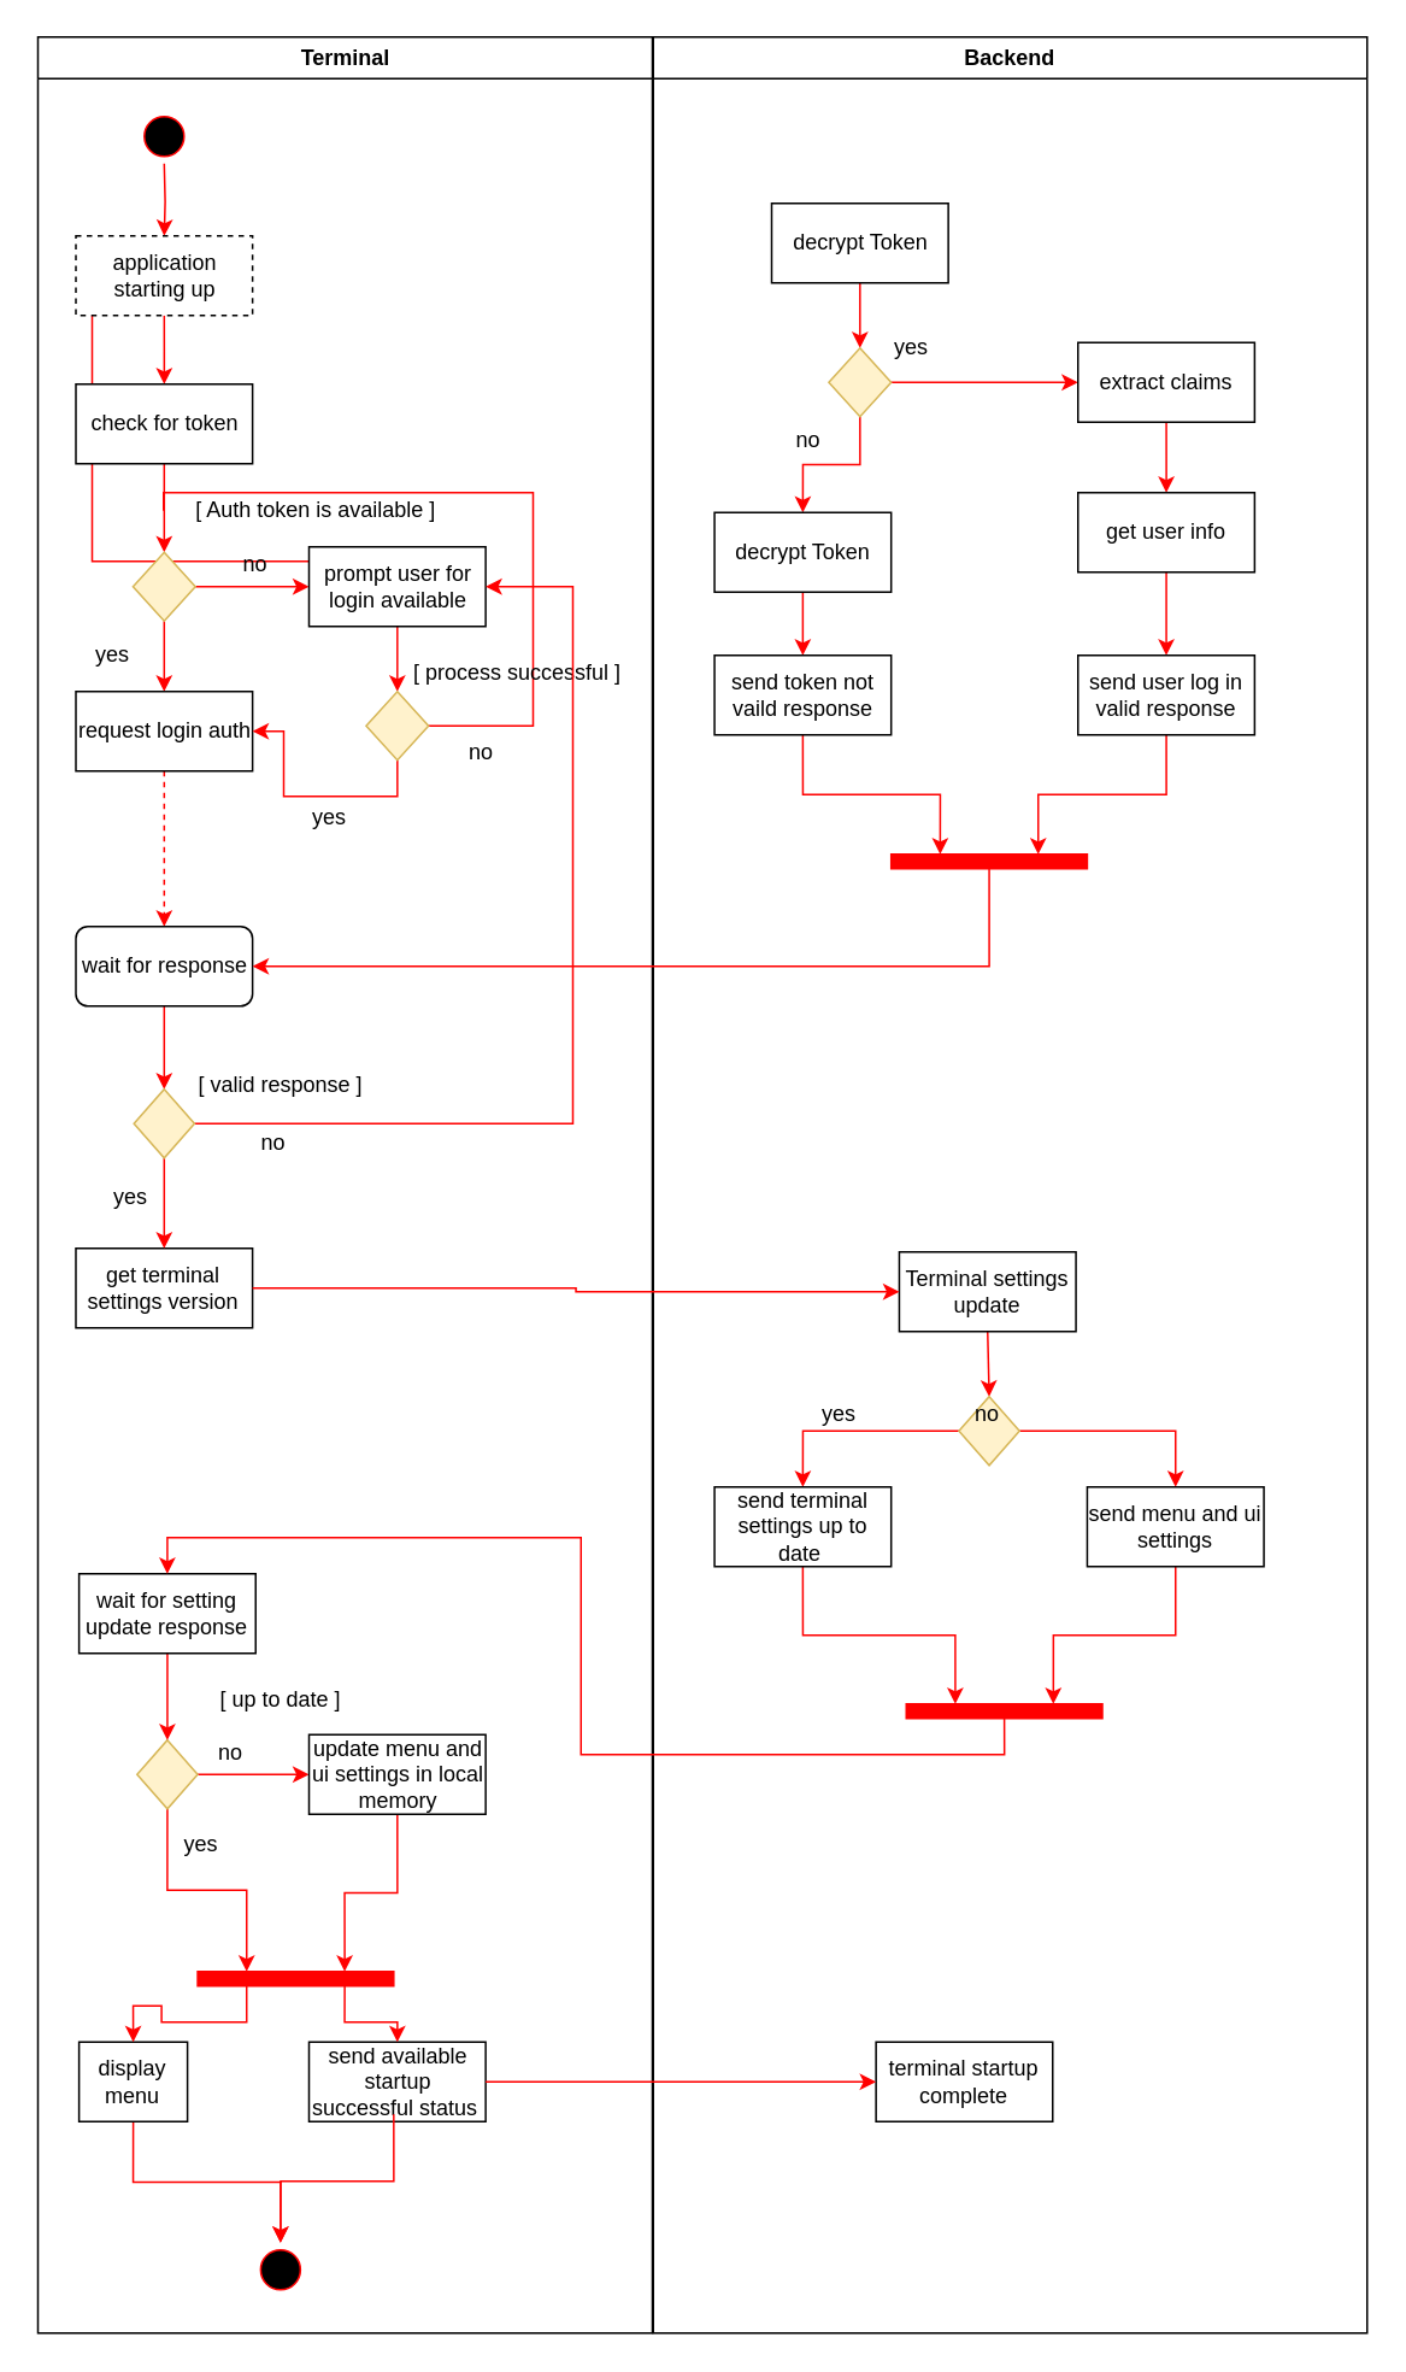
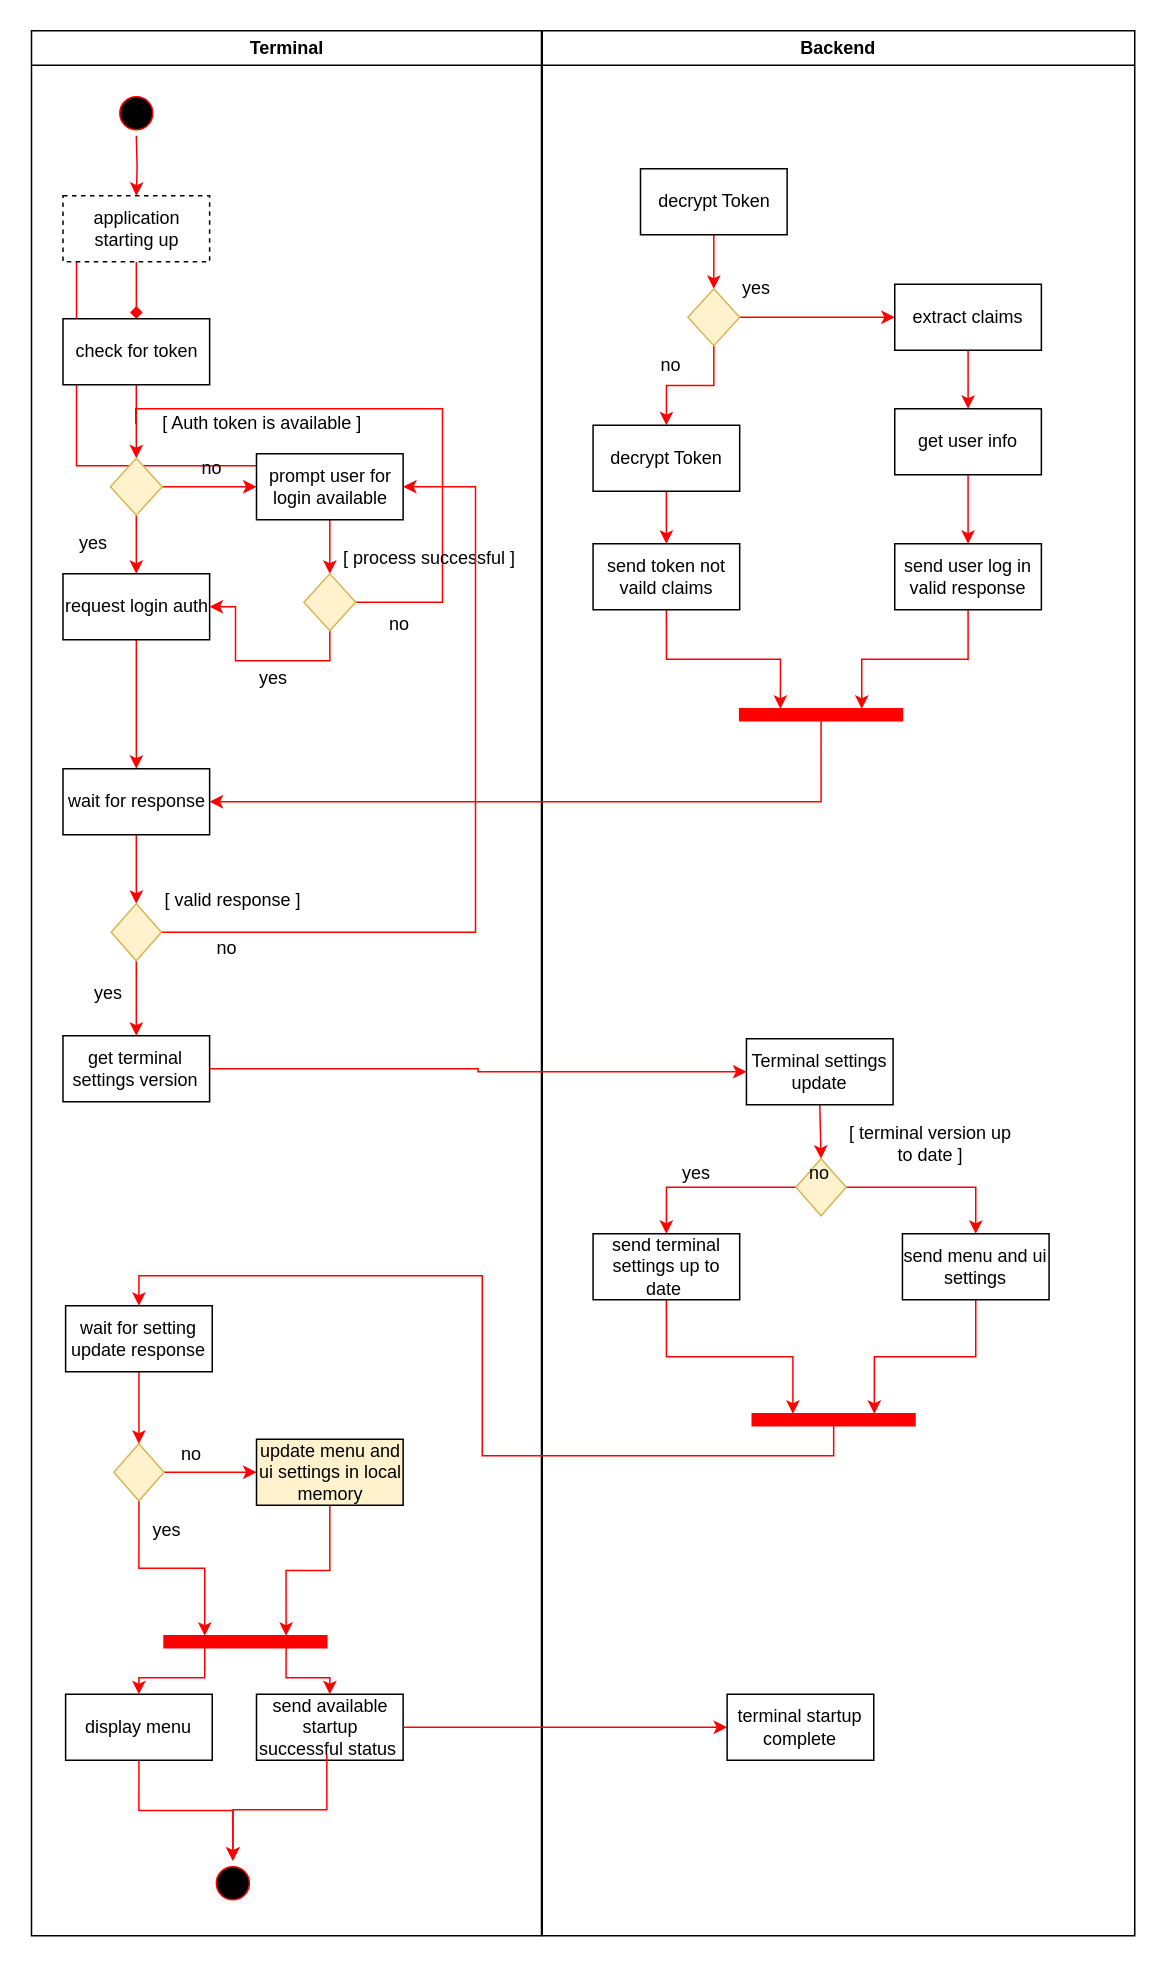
- <mxCell id="6" style="edgeStyle=orthogonalEdgeStyle;rounded=0;orthogonalLoop=1;jettySize=auto;html=1;exitX=0.5;exitY=1;exitDx=0;exitDy=0;strokeColor=#ff0000;" edge="1" parent="2" source="7" target="9"><mxGeometry relative="1" as="geometry" /></mxCell>
+ <mxCell id="6" style="edgeStyle=orthogonalEdgeStyle;rounded=0;orthogonalLoop=1;jettySize=auto;html=1;exitX=0.5;exitY=1;exitDx=0;exitDy=0;strokeColor=#ff0000;endArrow=diamond;" edge="1" parent="2" source="7" target="9"><mxGeometry relative="1" as="geometry" /></mxCell>
- <mxCell id="67" value="send token not vaild response" style="rounded=0;whiteSpace=wrap;html=1;" vertex="1" parent="52"><mxGeometry x="33.88" y="342" width="97.75" height="44" as="geometry" /></mxCell>
+ <mxCell id="67" value="send token not vaild claims" style="rounded=0;whiteSpace=wrap;html=1;" vertex="1" parent="52"><mxGeometry x="33.88" y="342" width="97.75" height="44" as="geometry" /></mxCell>
- <mxCell id="14" style="edgeStyle=orthogonalEdgeStyle;rounded=0;orthogonalLoop=1;jettySize=auto;html=1;exitX=0.5;exitY=1;exitDx=0;exitDy=0;endArrow=classic;endFill=1;strokeColor=#ff0000;dashed=1;" edge="1" parent="2" source="15" target="28"><mxGeometry relative="1" as="geometry" /></mxCell>
+ <mxCell id="14" style="edgeStyle=orthogonalEdgeStyle;rounded=0;orthogonalLoop=1;jettySize=auto;html=1;exitX=0.5;exitY=1;exitDx=0;exitDy=0;endArrow=classic;endFill=1;strokeColor=#ff0000;" edge="1" parent="2" source="15" target="28"><mxGeometry relative="1" as="geometry" /></mxCell>
- <mxCell id="28" value="wait for response" style="whiteSpace=wrap;html=1;rounded=1;" vertex="1" parent="2"><mxGeometry x="21.0" y="492" width="97.75" height="44" as="geometry" /></mxCell>
+ <mxCell id="28" value="wait for response" style="rounded=0;whiteSpace=wrap;html=1;" vertex="1" parent="2"><mxGeometry x="21.0" y="492" width="97.75" height="44" as="geometry" /></mxCell>
+ <mxCell id="80" value="[ terminal version up to date ]" style="text;html=1;strokeColor=none;fillColor=none;align=center;verticalAlign=middle;whiteSpace=wrap;rounded=0;" vertex="1" parent="52"><mxGeometry x="202.63" y="732" width="111.5" height="20" as="geometry" /></mxCell>
- <mxCell id="44" value="[ up to date ]" style="text;html=1;strokeColor=none;fillColor=none;align=center;verticalAlign=middle;whiteSpace=wrap;rounded=0;" vertex="1" parent="2"><mxGeometry x="78.5" y="910" width="111.5" height="20" as="geometry" /></mxCell>
- <mxCell id="43" value="update menu and ui settings in local memory" style="rounded=0;whiteSpace=wrap;html=1;" vertex="1" parent="2"><mxGeometry x="150.01" y="939" width="97.75" height="44" as="geometry" /></mxCell>
+ <mxCell id="43" value="update menu and ui settings in local memory" style="rounded=0;whiteSpace=wrap;html=1;fillColor=#fff2cc;" vertex="1" parent="2"><mxGeometry x="150.01" y="939" width="97.75" height="44" as="geometry" /></mxCell>
- <mxCell id="36" value="display menu" style="rounded=0;whiteSpace=wrap;html=1;" vertex="1" parent="2"><mxGeometry x="22.74" y="1109" width="60" height="44" as="geometry" /></mxCell>
+ <mxCell id="36" value="display menu" style="rounded=0;whiteSpace=wrap;html=1;" vertex="1" parent="2"><mxGeometry x="22.74" y="1109" width="97.75" height="44" as="geometry" /></mxCell>
